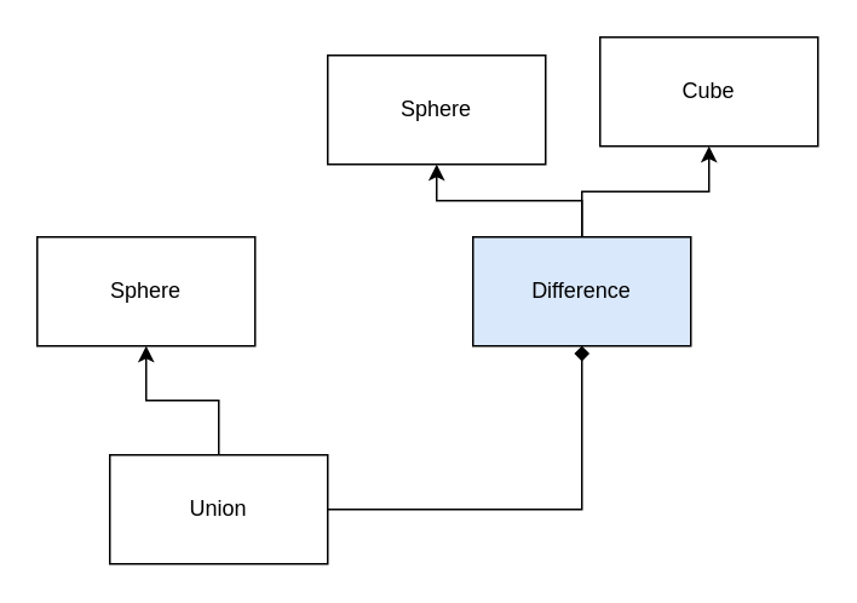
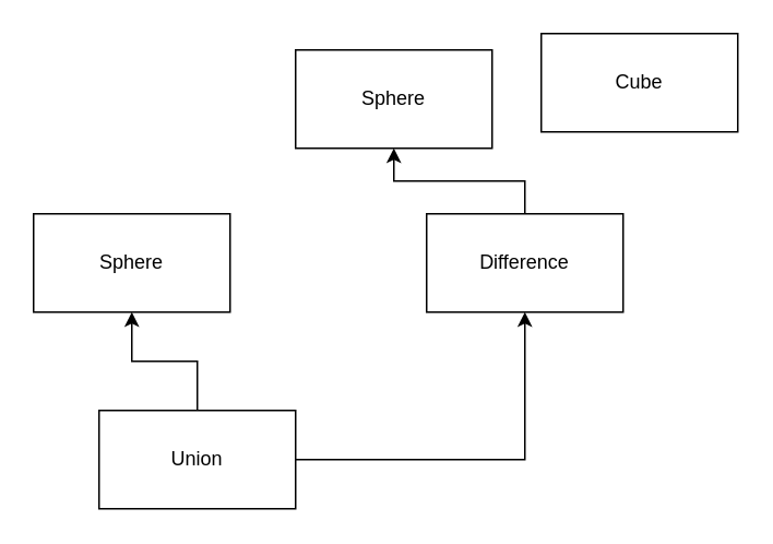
- <mxCell id="7" style="edgeStyle=orthogonalEdgeStyle;rounded=0;orthogonalLoop=1;jettySize=auto;html=1;" edge="1" parent="1" source="8" target="10"><mxGeometry relative="1" as="geometry" /></mxCell>
- <mxCell id="8" value="Difference" style="rounded=0;whiteSpace=wrap;html=1;fillColor=#dae8fc;" vertex="1" parent="1"><mxGeometry x="260" y="130" width="120" height="60" as="geometry" /></mxCell>
+ <mxCell id="8" value="Difference" style="rounded=0;whiteSpace=wrap;html=1;" vertex="1" parent="1"><mxGeometry x="260" y="130" width="120" height="60" as="geometry" /></mxCell>
- <mxCell id="2" style="edgeStyle=orthogonalEdgeStyle;rounded=0;orthogonalLoop=1;jettySize=auto;html=1;entryX=0.5;entryY=1;entryDx=0;entryDy=0;endArrow=diamond;" edge="1" parent="1" source="4" target="8"><mxGeometry relative="1" as="geometry" /></mxCell>
+ <mxCell id="2" style="edgeStyle=orthogonalEdgeStyle;rounded=0;orthogonalLoop=1;jettySize=auto;html=1;entryX=0.5;entryY=1;entryDx=0;entryDy=0;" edge="1" parent="1" source="4" target="8"><mxGeometry relative="1" as="geometry" /></mxCell>
